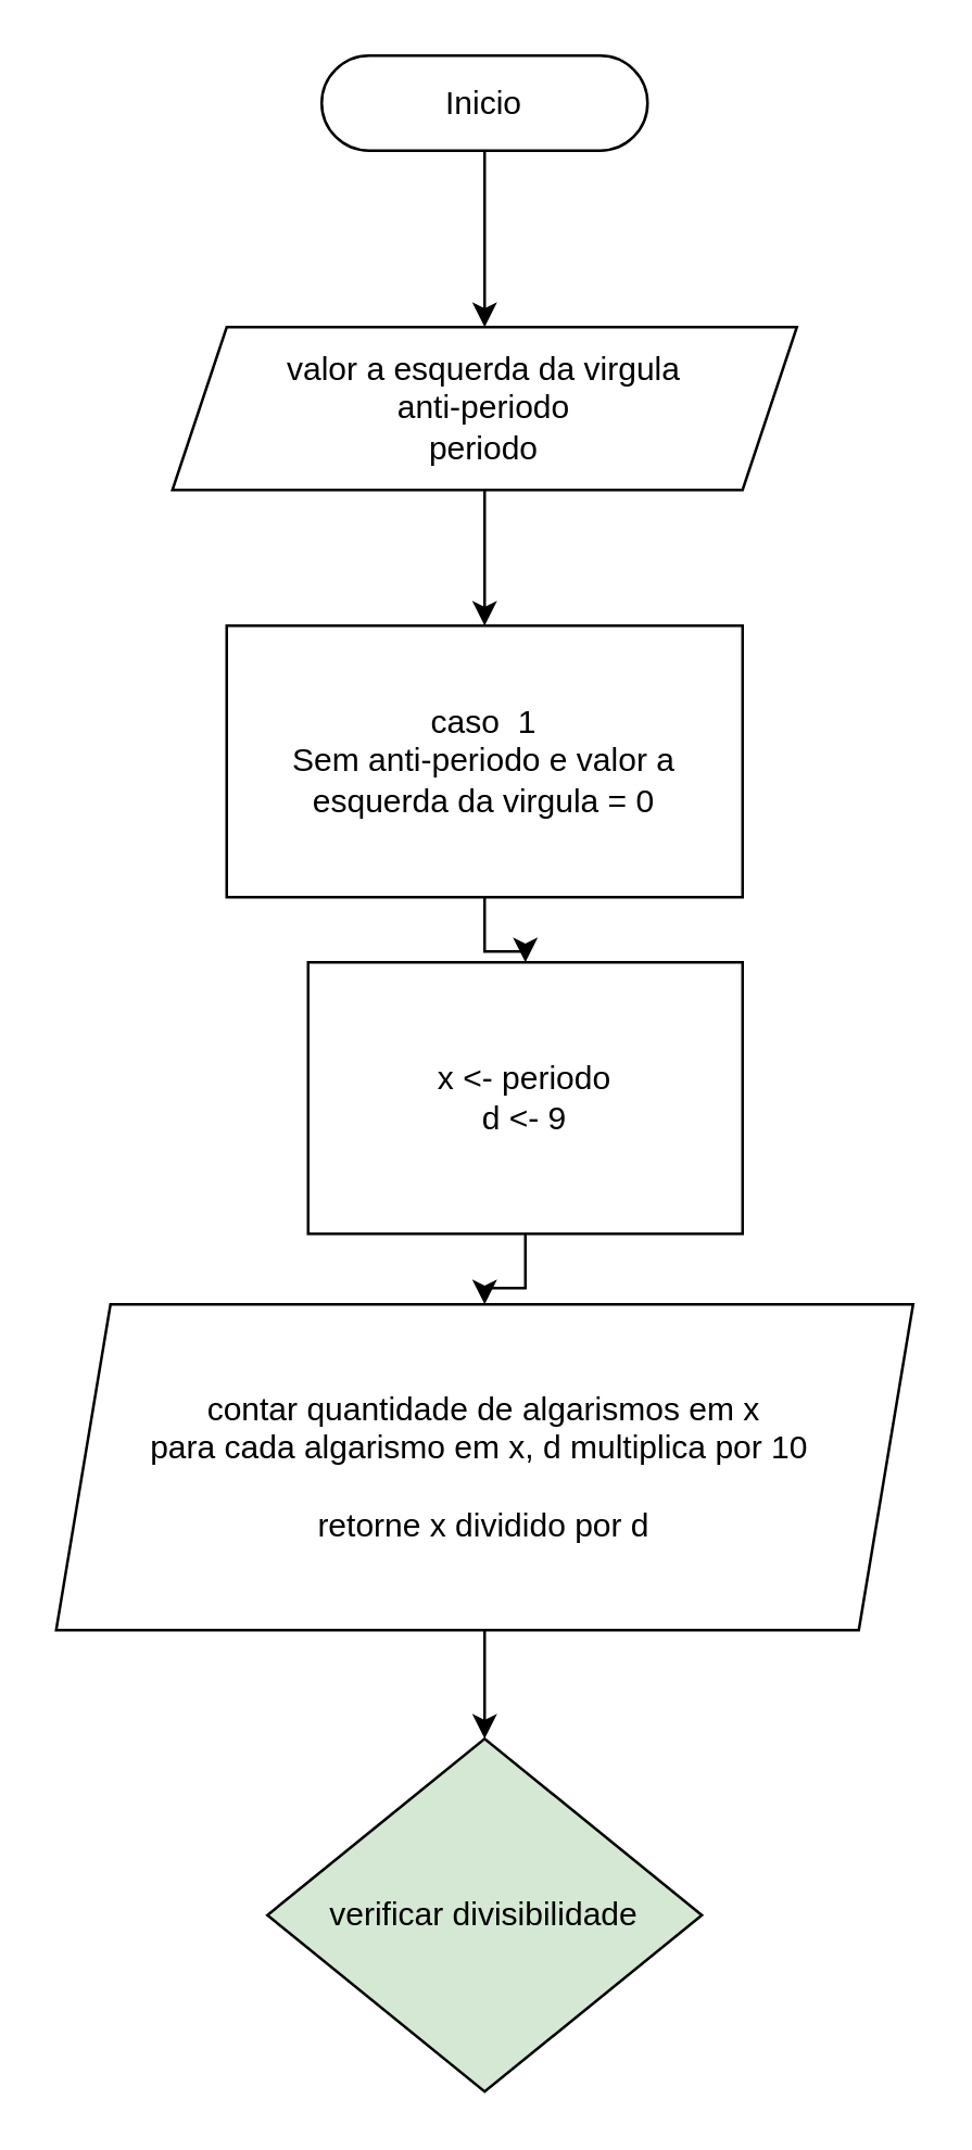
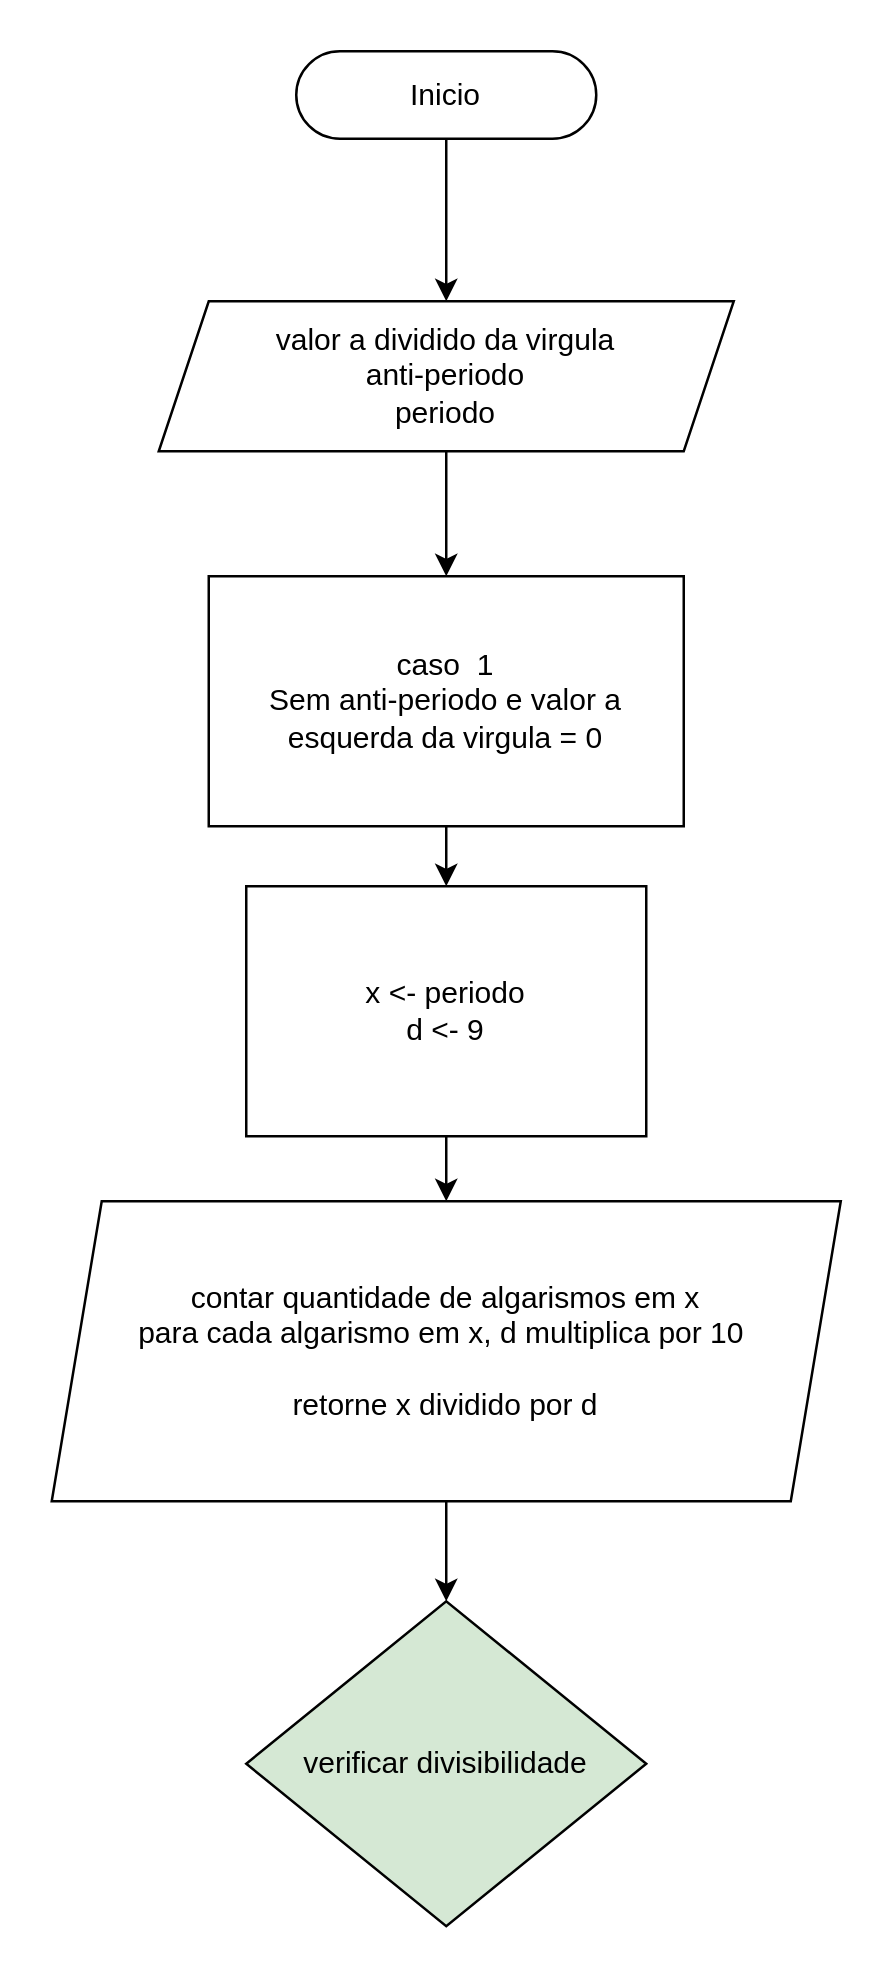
- <mxCell id="5" value="valor a esquerda da virgula&lt;br&gt;anti-periodo&lt;br&gt;periodo" style="shape=parallelogram;perimeter=parallelogramPerimeter;whiteSpace=wrap;html=1;fixedSize=1;rounded=1;arcSize=0;" parent="1" vertex="1"><mxGeometry x="63" y="120" width="230" height="60" as="geometry" /></mxCell>
+ <mxCell id="5" value="valor a dividido da virgula&lt;br&gt;anti-periodo&lt;br&gt;periodo" style="shape=parallelogram;perimeter=parallelogramPerimeter;whiteSpace=wrap;html=1;fixedSize=1;rounded=1;arcSize=0;" parent="1" vertex="1"><mxGeometry x="63" y="120" width="230" height="60" as="geometry" /></mxCell>
- <mxCell id="9" value="x &amp;lt;- periodo&lt;br&gt;d &amp;lt;- 9" style="whiteSpace=wrap;html=1;rounded=1;arcSize=0;" vertex="1" parent="1"><mxGeometry x="113" y="354" width="160" height="100" as="geometry" /></mxCell>
+ <mxCell id="9" value="x &amp;lt;- periodo&lt;br&gt;d &amp;lt;- 9" style="whiteSpace=wrap;html=1;rounded=1;arcSize=0;" vertex="1" parent="1"><mxGeometry x="98" y="354" width="160" height="100" as="geometry" /></mxCell>
